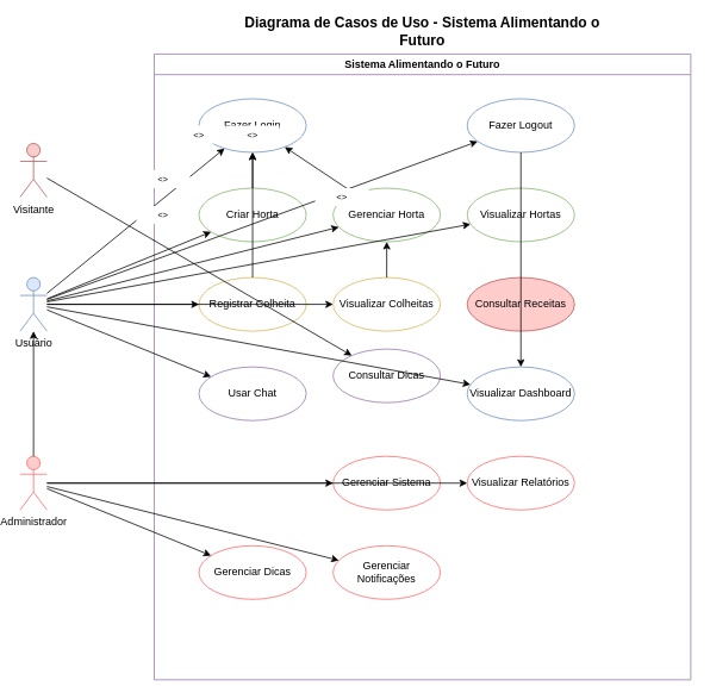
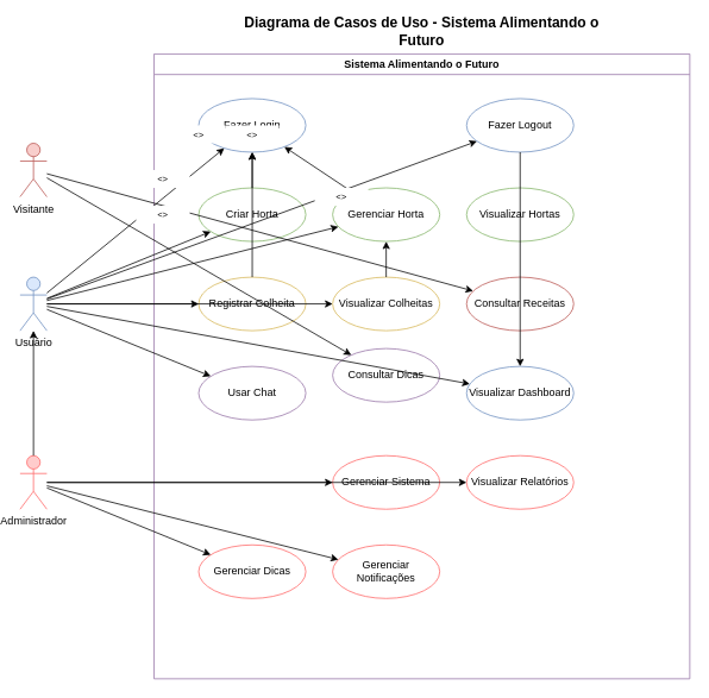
+ <mxCell id="21" style="fillColor=#FFFFFF;" parent="1" source="20" target="10" edge="1"><mxGeometry relative="1" as="geometry" /></mxCell>
- <mxCell id="27" style="fillColor=#FFFFFF;" parent="1" source="18" target="7" edge="1"><mxGeometry relative="1" as="geometry" /></mxCell>
- <mxCell id="10" value="Consultar Receitas" style="ellipse;whiteSpace=wrap;html=1;fillColor=#ffcccc;strokeColor=#b85450;" parent="2" vertex="1"><mxGeometry x="350" y="250" width="120" height="60" as="geometry" /></mxCell>
+ <mxCell id="10" value="Consultar Receitas" style="ellipse;whiteSpace=wrap;html=1;fillColor=#FFFFFF;strokeColor=#b85450;" parent="2" vertex="1"><mxGeometry x="350" y="250" width="120" height="60" as="geometry" /></mxCell>
